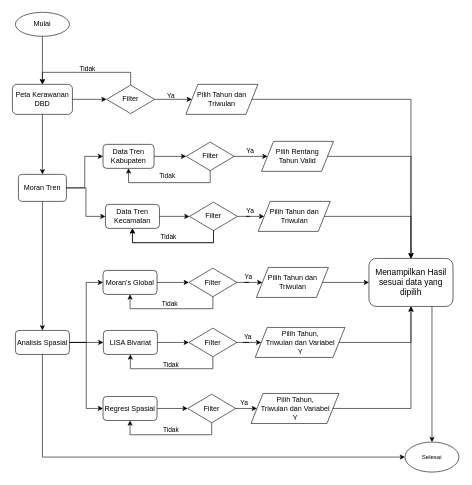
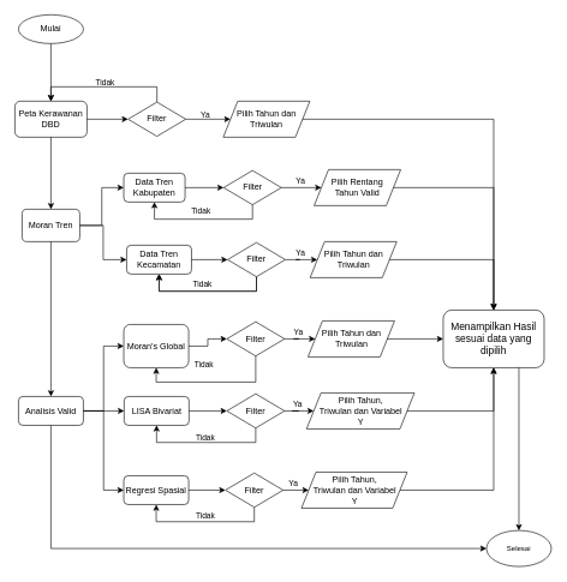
- <mxCell id="36" value="&lt;font&gt;Moran's Global&lt;/font&gt;" style="rounded=1;whiteSpace=wrap;html=1;fillColor=none;strokeColor=light-dark(#000000,#000000);fontColor=light-dark(#000000,#000000);" vertex="1" parent="1"><mxGeometry x="171" y="450" width="90" height="40" as="geometry" /></mxCell>
+ <mxCell id="36" value="&lt;font&gt;Moran's Global&lt;/font&gt;" style="rounded=1;whiteSpace=wrap;html=1;fillColor=none;strokeColor=light-dark(#000000,#000000);fontColor=light-dark(#000000,#000000);" vertex="1" parent="1"><mxGeometry x="171" y="450" width="90" height="60" as="geometry" /></mxCell>
- <mxCell id="34" value="&lt;font&gt;Analisis Spasial&lt;/font&gt;" style="rounded=1;whiteSpace=wrap;html=1;fillColor=none;strokeColor=light-dark(#000000,#000000);fontColor=light-dark(#000000,#000000);" vertex="1" parent="1"><mxGeometry x="25" y="550" width="90" height="40" as="geometry" /></mxCell>
+ <mxCell id="34" value="&lt;font&gt;Analisis Valid&lt;/font&gt;" style="rounded=1;whiteSpace=wrap;html=1;fillColor=none;strokeColor=light-dark(#000000,#000000);fontColor=light-dark(#000000,#000000);" vertex="1" parent="1"><mxGeometry x="25" y="550" width="90" height="40" as="geometry" /></mxCell>
